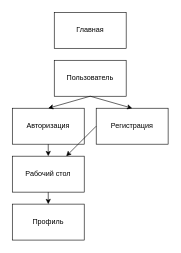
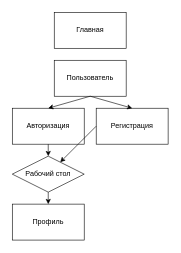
- <mxCell id="9" value="Рабочий стол" style="rounded=0;whiteSpace=wrap;html=1;" vertex="1" parent="1"><mxGeometry x="20" y="260" width="120" height="60" as="geometry" /></mxCell>
+ <mxCell id="9" value="Рабочий стол" style="rhombus;whiteSpace=wrap;html=1;" vertex="1" parent="1"><mxGeometry x="20" y="260" width="120" height="60" as="geometry" /></mxCell>
